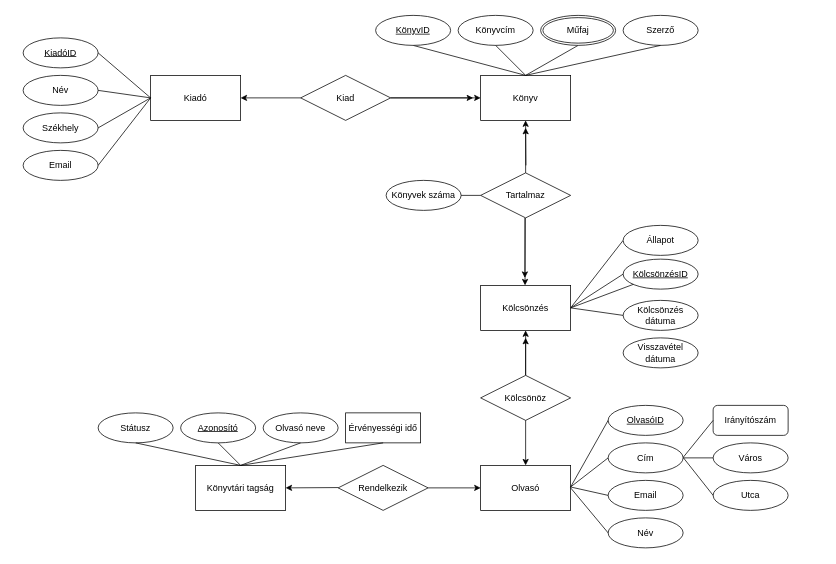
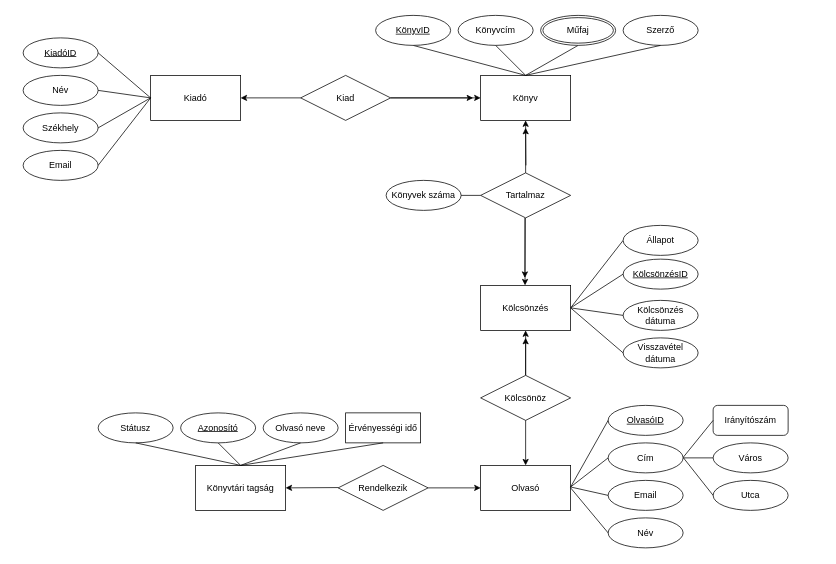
- <mxCell id="45" value="" style="endArrow=none;html=1;rounded=0;exitX=1;exitY=0.5;exitDx=0;exitDy=0;" edge="1" parent="33" source="39" target="43"><mxGeometry relative="1" as="geometry"><mxPoint y="185" as="sourcePoint" /><mxPoint x="160" y="185" as="targetPoint" /></mxGeometry></mxCell>
+ <mxCell id="45" value="" style="endArrow=none;html=1;rounded=0;entryX=0;entryY=0.5;entryDx=0;entryDy=0;exitX=1;exitY=0.5;exitDx=0;exitDy=0;" edge="1" parent="33" source="39" target="44"><mxGeometry relative="1" as="geometry"><mxPoint y="185" as="sourcePoint" /><mxPoint x="160" y="185" as="targetPoint" /></mxGeometry></mxCell>
